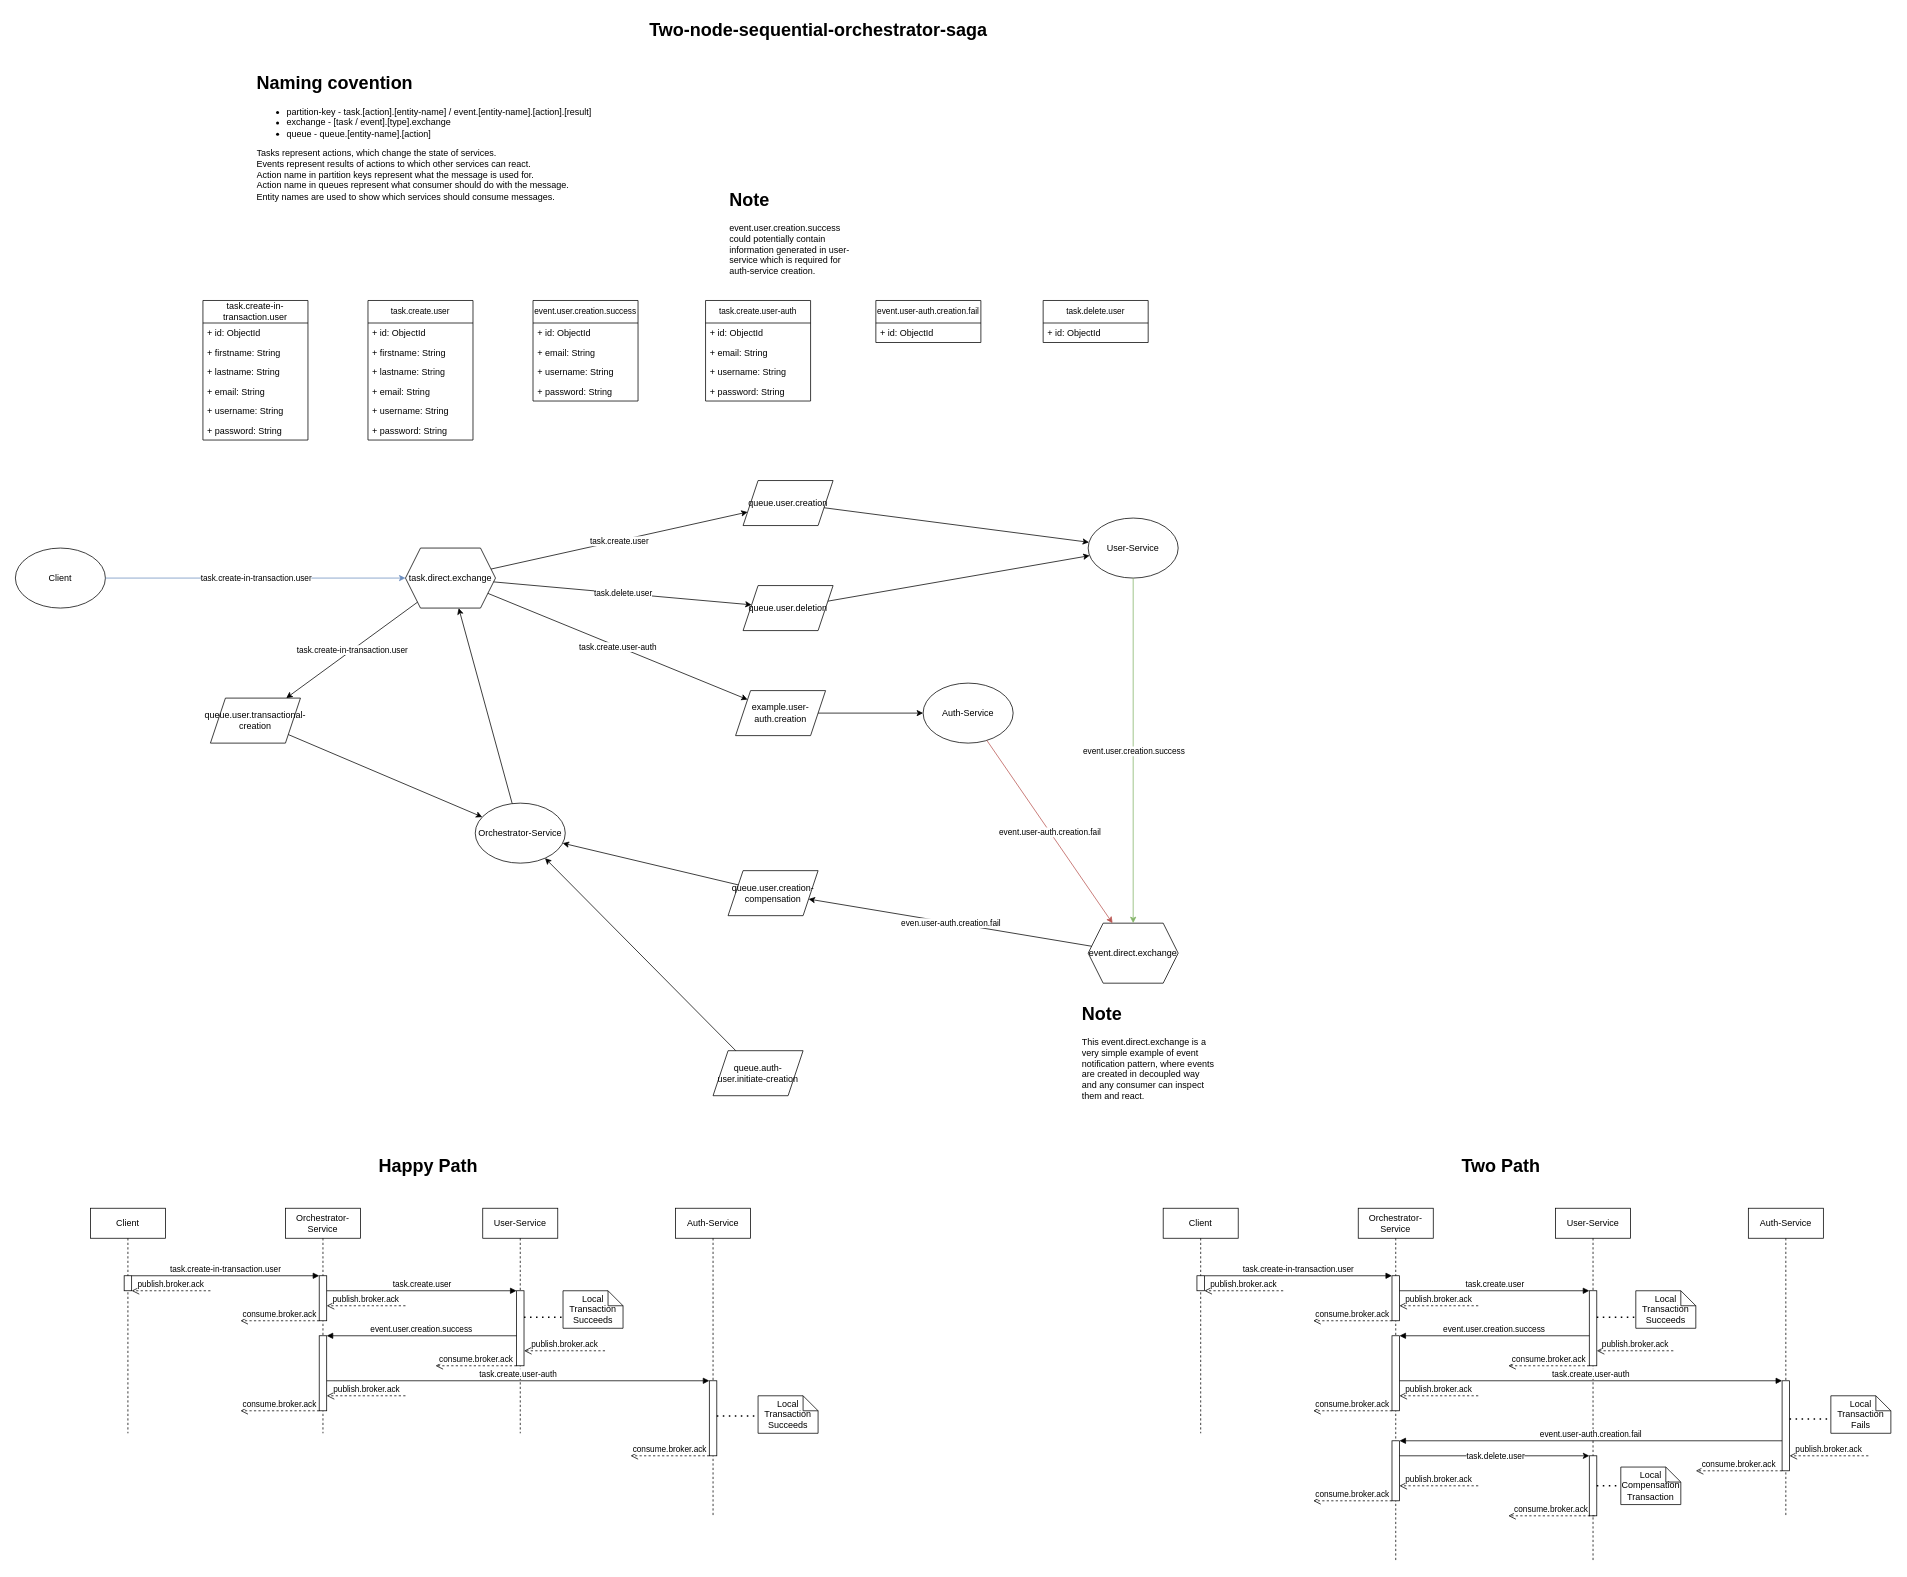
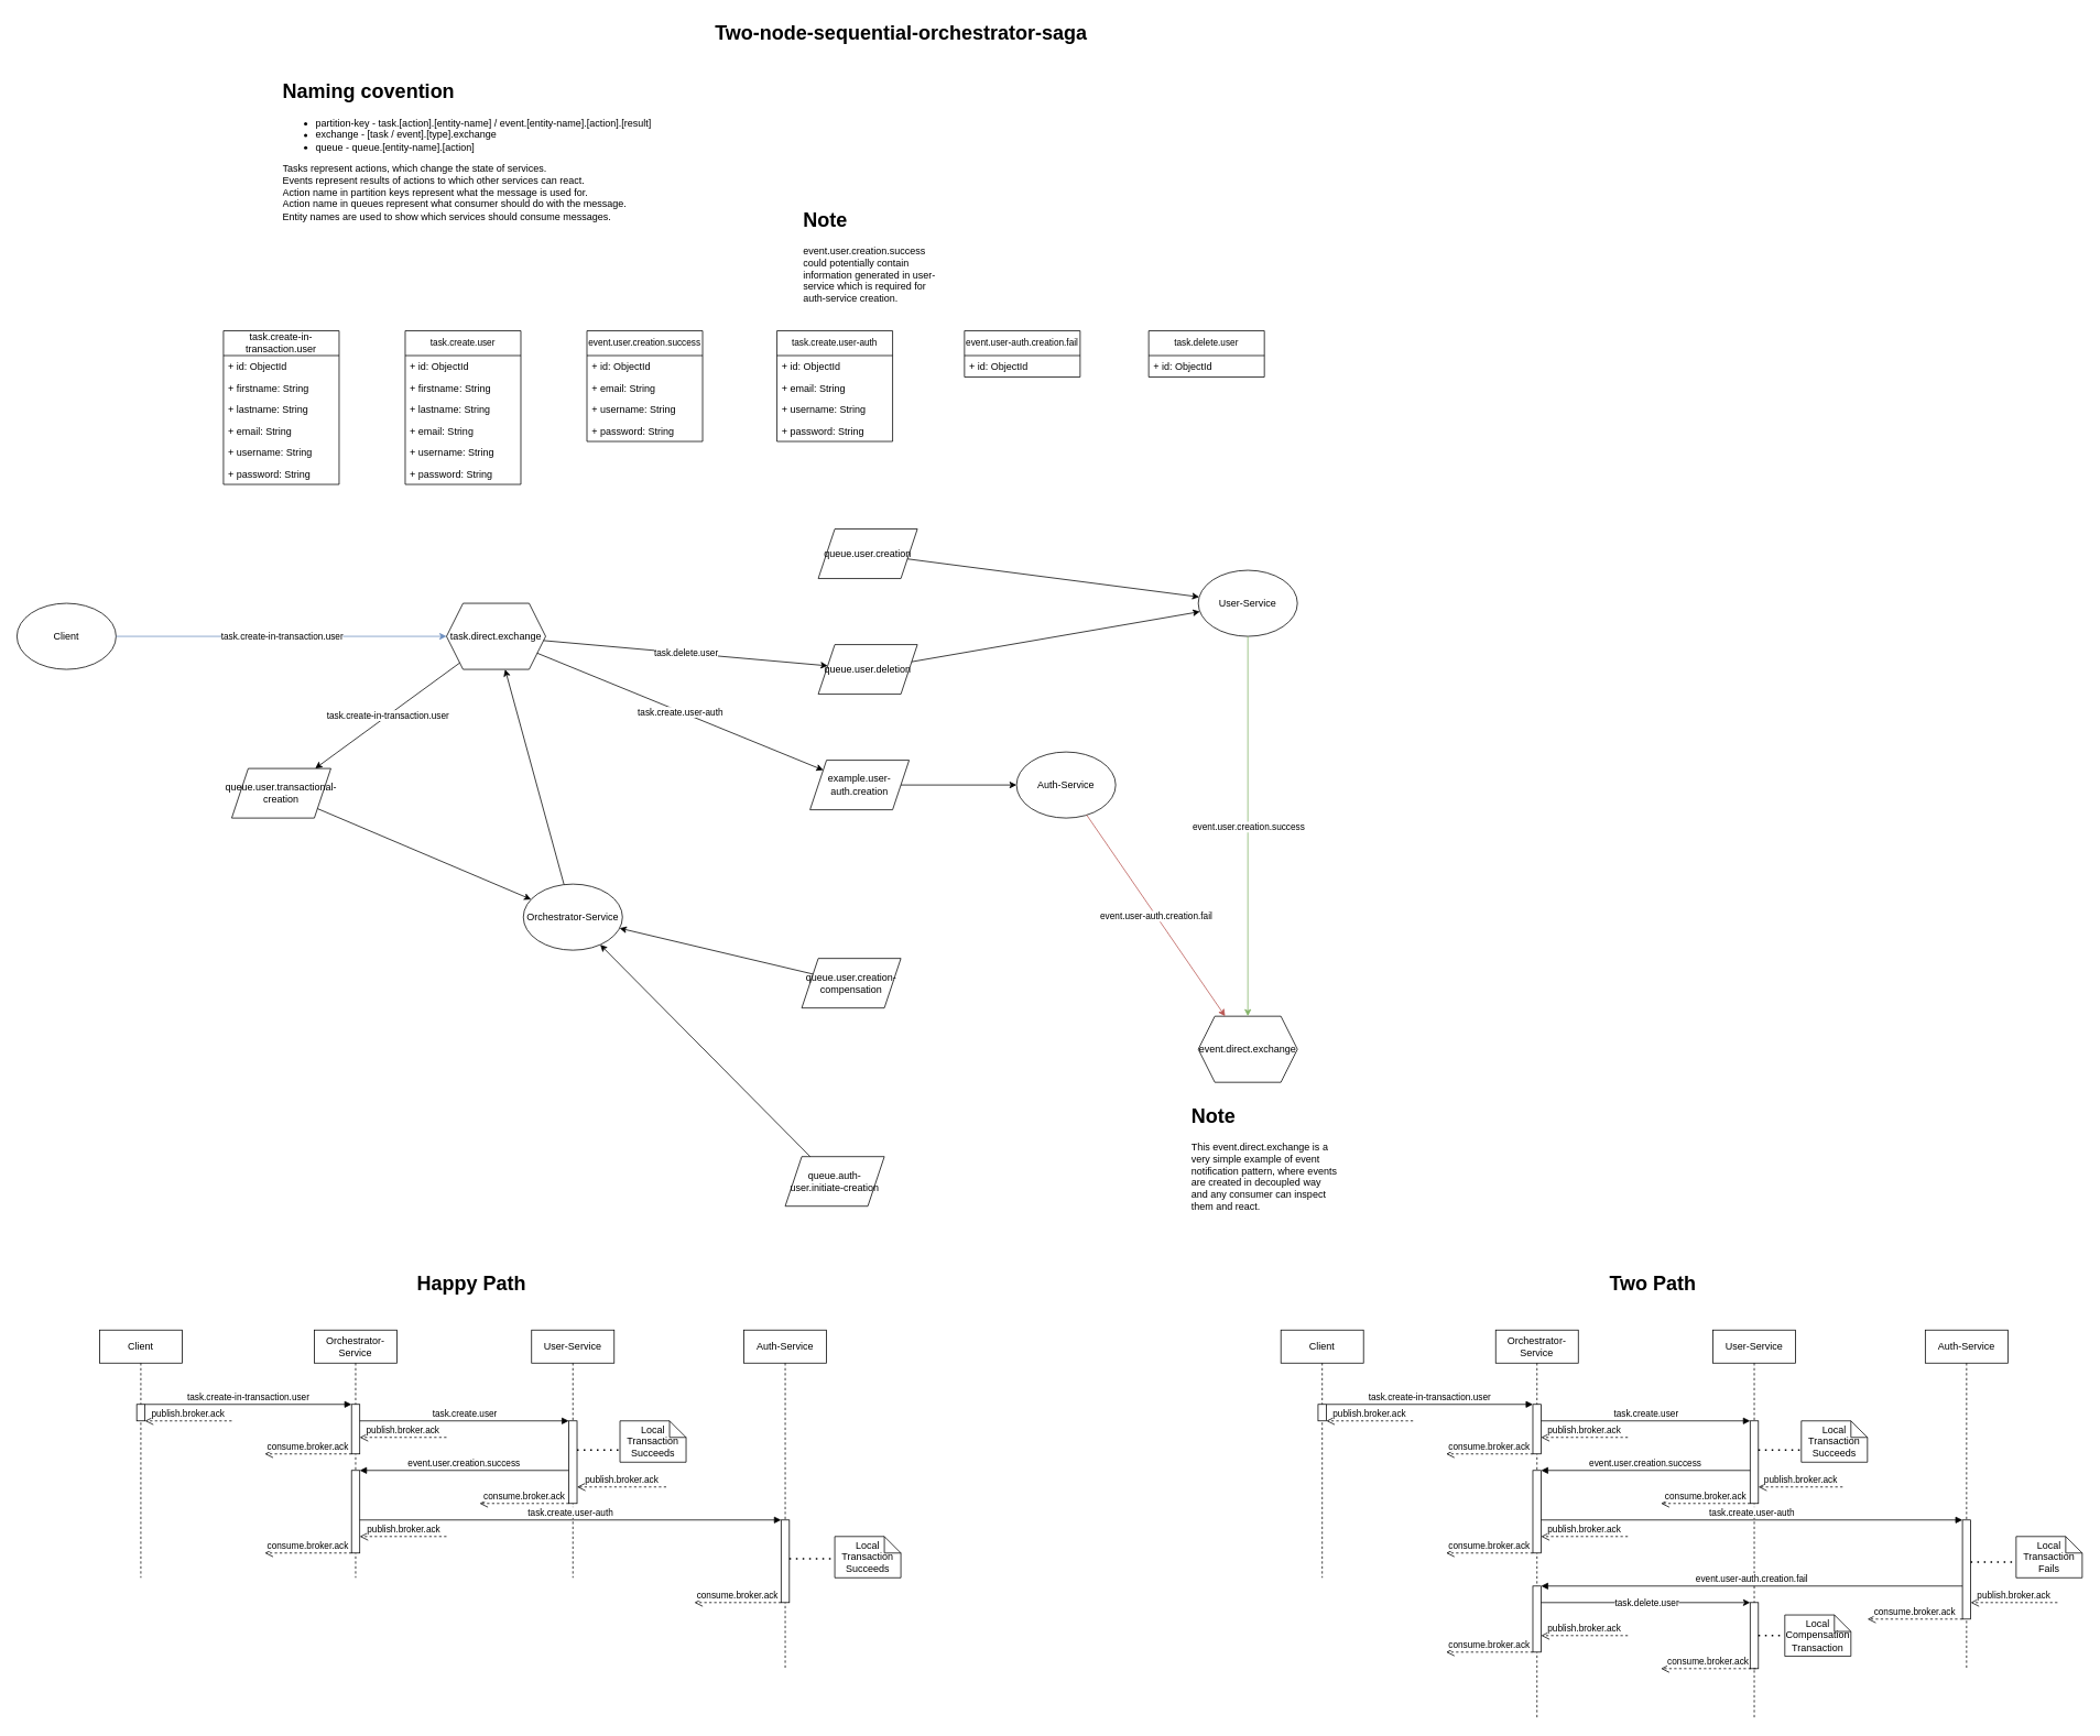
- <mxCell id="12" value="" style="endArrow=classic;html=1;rounded=0;" parent="1" source="9" target="11" edge="1"><mxGeometry relative="1" as="geometry"><mxPoint x="750" y="750" as="sourcePoint" /><mxPoint x="950" y="750" as="targetPoint" /></mxGeometry></mxCell>
- <mxCell id="13" value="task.create.user" style="edgeLabel;resizable=0;html=1;;align=center;verticalAlign=middle;" parent="12" connectable="0" vertex="1"><mxGeometry relative="1" as="geometry" /></mxCell>
- <mxCell id="20" value="" style="endArrow=classic;html=1;rounded=0;" parent="1" source="10" target="22" edge="1"><mxGeometry relative="1" as="geometry"><mxPoint x="730" y="1196" as="sourcePoint" /><mxPoint x="960" y="1090" as="targetPoint" /></mxGeometry></mxCell>
- <mxCell id="21" value="even.user-auth.creation.fail" style="edgeLabel;resizable=0;html=1;;align=center;verticalAlign=middle;" parent="20" connectable="0" vertex="1"><mxGeometry relative="1" as="geometry" /></mxCell>
